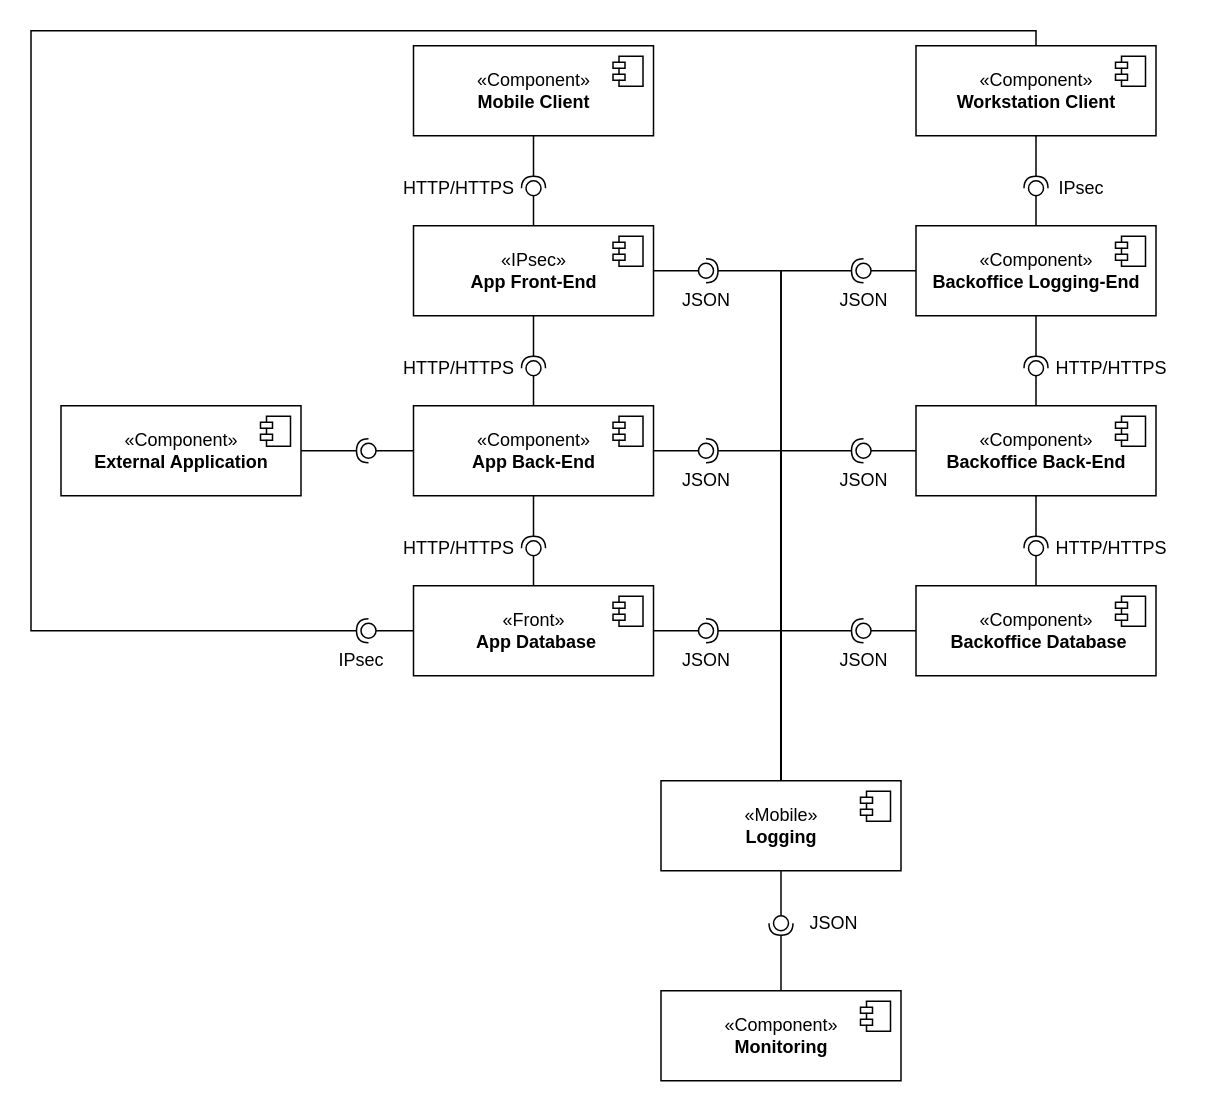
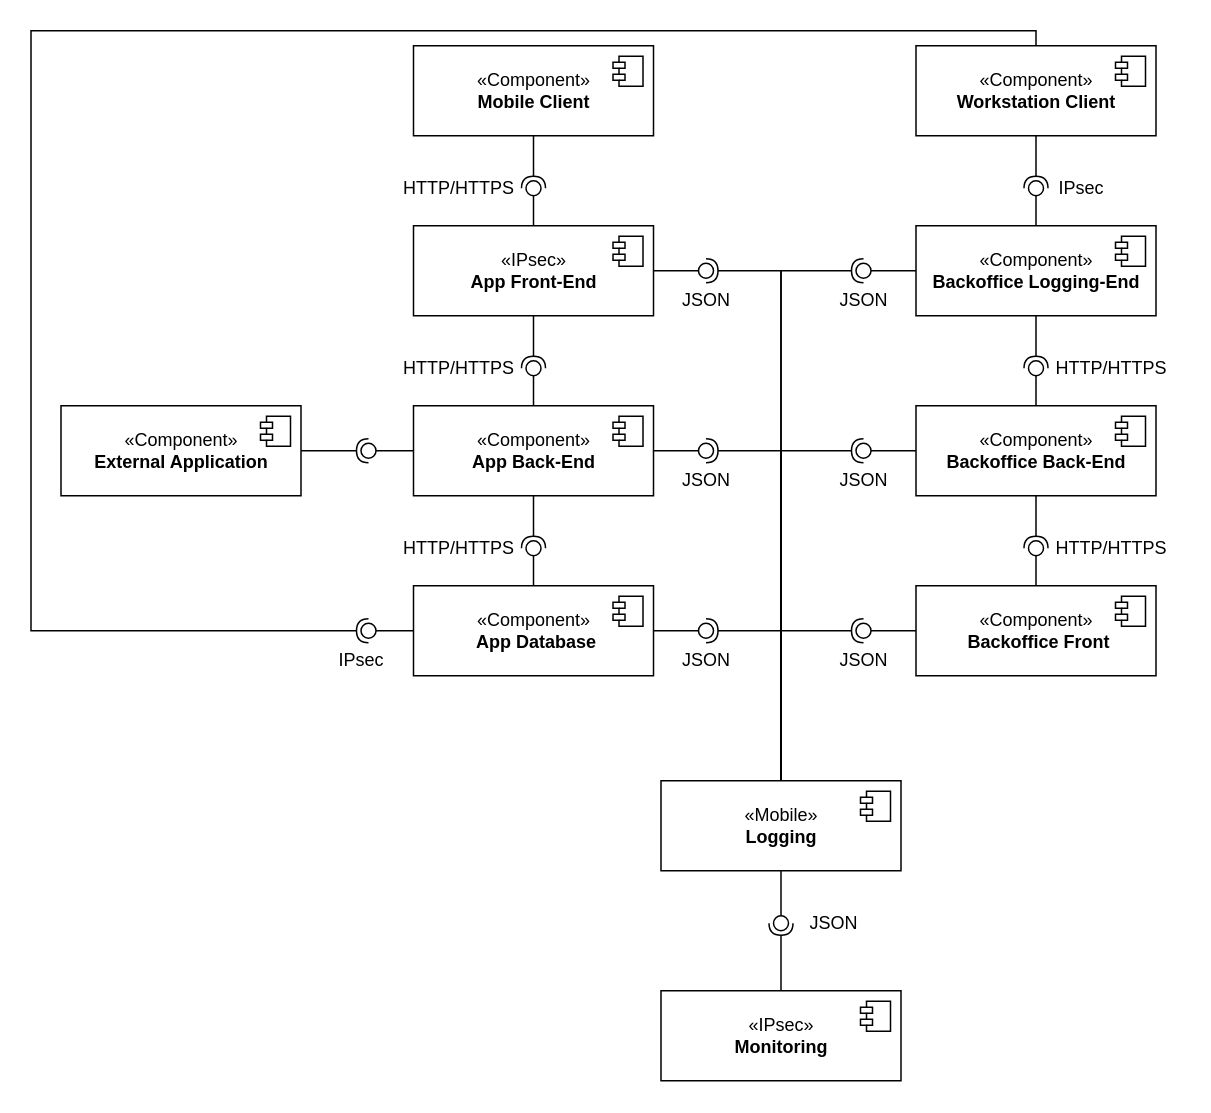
- <mxCell id="14" value="«Front»&lt;br&gt;&lt;b&gt;&amp;nbsp;App Database&lt;br&gt;&lt;/b&gt;" style="html=1;dropTarget=0;" parent="1" vertex="1"><mxGeometry x="275" y="390" width="160" height="60" as="geometry" /></mxCell>
+ <mxCell id="14" value="«Component»&lt;br&gt;&lt;b&gt;&amp;nbsp;App Database&lt;br&gt;&lt;/b&gt;" style="html=1;dropTarget=0;" parent="1" vertex="1"><mxGeometry x="275" y="390" width="160" height="60" as="geometry" /></mxCell>
- <mxCell id="16" value="«Component»&lt;br&gt;&lt;b&gt;&amp;nbsp;Backoffice Database&lt;br&gt;&lt;/b&gt;" style="html=1;dropTarget=0;" parent="1" vertex="1"><mxGeometry x="610" y="390" width="160" height="60" as="geometry" /></mxCell>
+ <mxCell id="16" value="«Component»&lt;br&gt;&lt;b&gt;&amp;nbsp;Backoffice Front&lt;br&gt;&lt;/b&gt;" style="html=1;dropTarget=0;" parent="1" vertex="1"><mxGeometry x="610" y="390" width="160" height="60" as="geometry" /></mxCell>
- <mxCell id="44" value="«Component»&lt;br&gt;&lt;b&gt;Monitoring&lt;/b&gt;" style="html=1;dropTarget=0;" parent="1" vertex="1"><mxGeometry x="440" y="660" width="160" height="60" as="geometry" /></mxCell>
+ <mxCell id="44" value="«IPsec»&lt;br&gt;&lt;b&gt;Monitoring&lt;/b&gt;" style="html=1;dropTarget=0;" parent="1" vertex="1"><mxGeometry x="440" y="660" width="160" height="60" as="geometry" /></mxCell>
